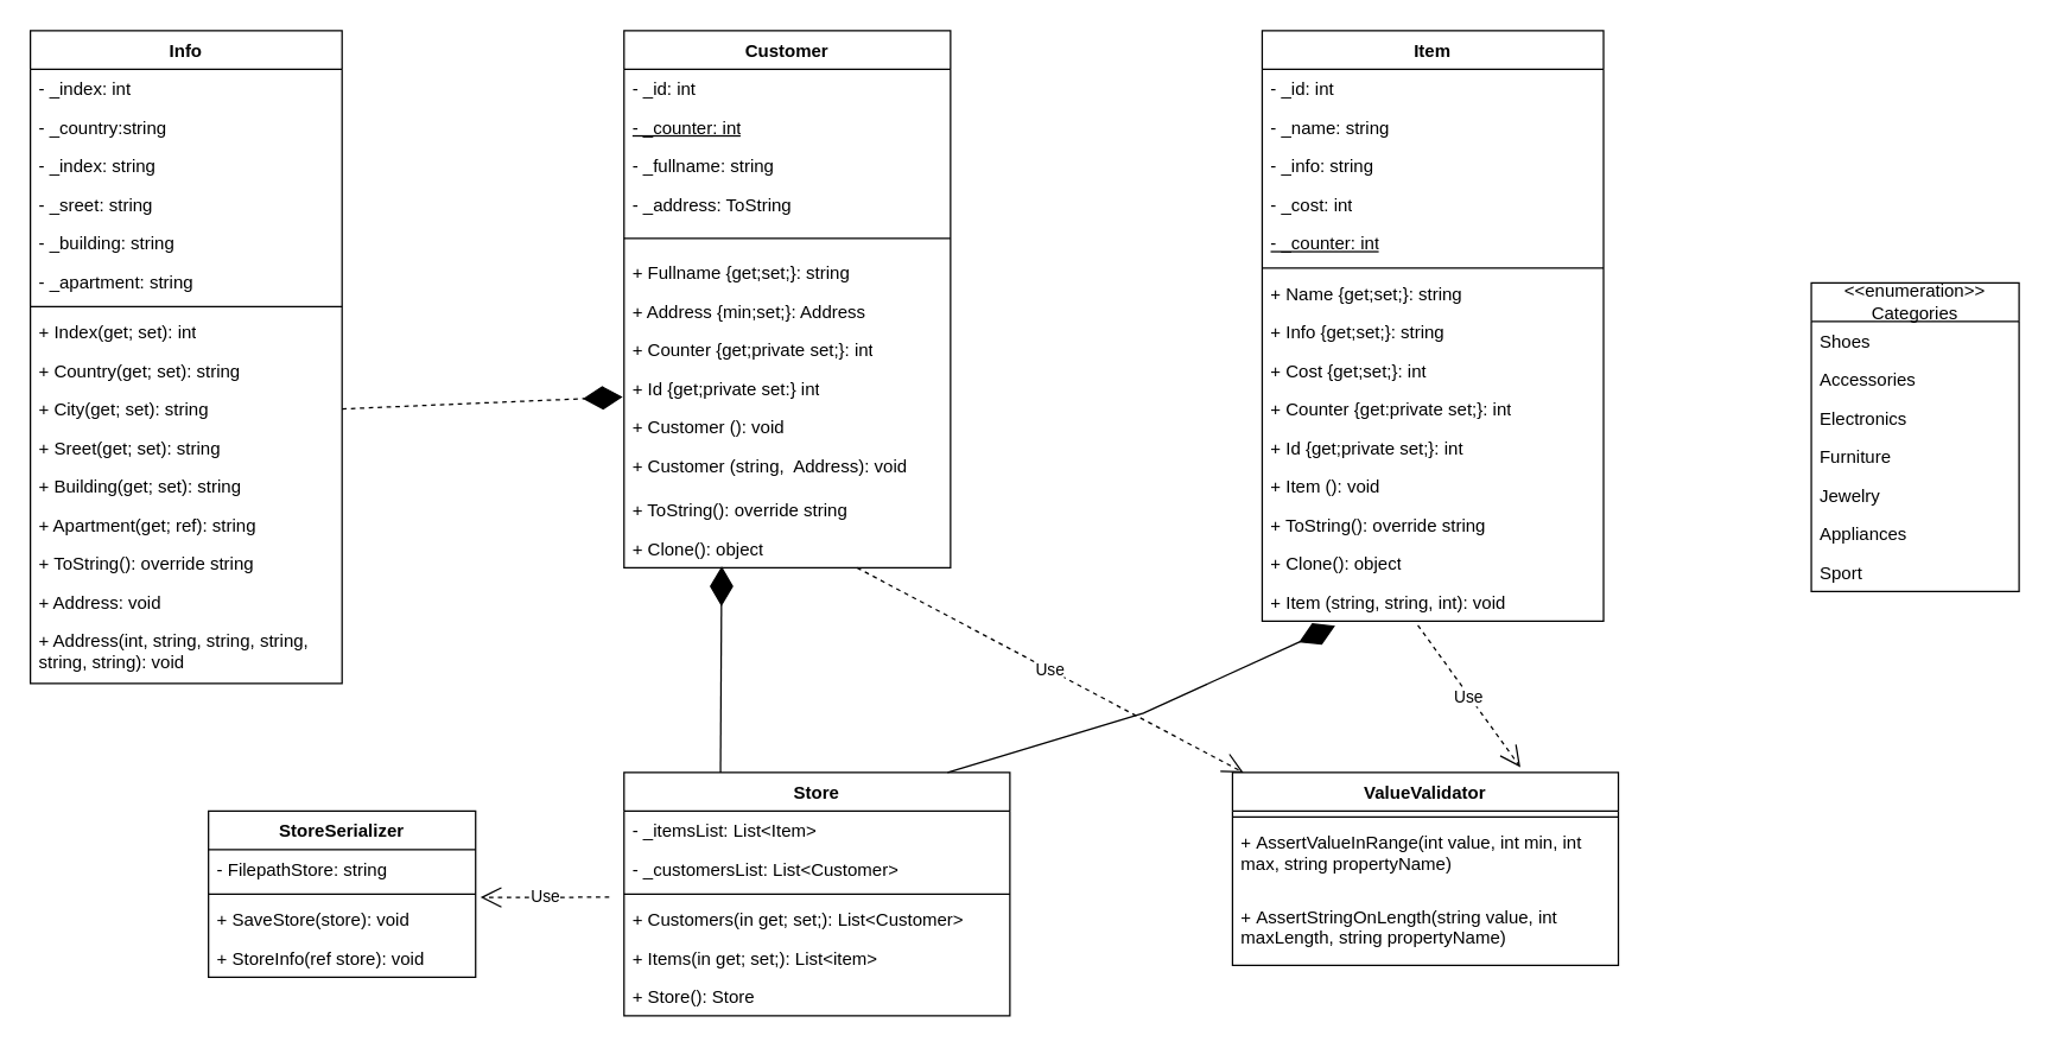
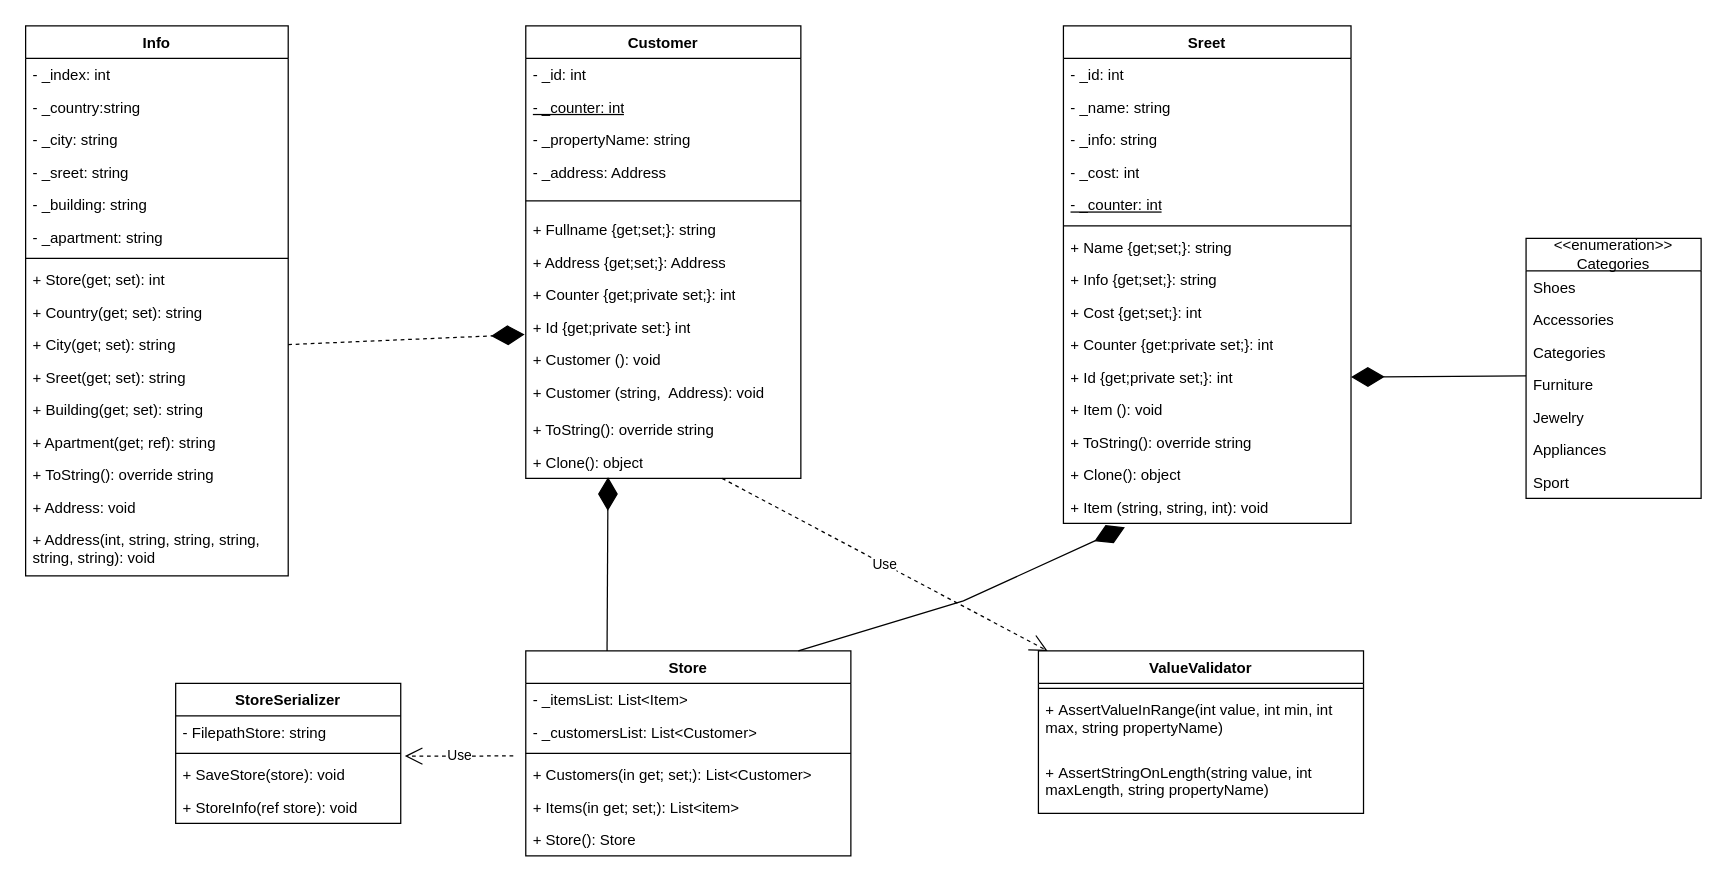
- <mxCell id="2" value="Item" style="swimlane;fontStyle=1;align=center;verticalAlign=top;childLayout=stackLayout;horizontal=1;startSize=26;horizontalStack=0;resizeParent=1;resizeParentMax=0;resizeLast=0;collapsible=1;marginBottom=0;whiteSpace=wrap;html=1;" parent="1" vertex="1"><mxGeometry x="850" y="20" width="230" height="398" as="geometry" /></mxCell>
+ <mxCell id="2" value="Sreet" style="swimlane;fontStyle=1;align=center;verticalAlign=top;childLayout=stackLayout;horizontal=1;startSize=26;horizontalStack=0;resizeParent=1;resizeParentMax=0;resizeLast=0;collapsible=1;marginBottom=0;whiteSpace=wrap;html=1;" parent="1" vertex="1"><mxGeometry x="850" y="20" width="230" height="398" as="geometry" /></mxCell>
- <mxCell id="41" value="- _index: string" style="text;strokeColor=none;fillColor=none;align=left;verticalAlign=top;spacingLeft=4;spacingRight=4;overflow=hidden;rotatable=0;points=[[0,0.5],[1,0.5]];portConstraint=eastwest;whiteSpace=wrap;html=1;" parent="38" vertex="1"><mxGeometry y="78" width="210" height="26" as="geometry" /></mxCell>
+ <mxCell id="41" value="- _city: string" style="text;strokeColor=none;fillColor=none;align=left;verticalAlign=top;spacingLeft=4;spacingRight=4;overflow=hidden;rotatable=0;points=[[0,0.5],[1,0.5]];portConstraint=eastwest;whiteSpace=wrap;html=1;" parent="38" vertex="1"><mxGeometry y="78" width="210" height="26" as="geometry" /></mxCell>
- <mxCell id="21" value="- _fullname: string" style="text;strokeColor=none;fillColor=none;align=left;verticalAlign=top;spacingLeft=4;spacingRight=4;overflow=hidden;rotatable=0;points=[[0,0.5],[1,0.5]];portConstraint=eastwest;whiteSpace=wrap;html=1;" parent="18" vertex="1"><mxGeometry y="78" width="220" height="26" as="geometry" /></mxCell>
+ <mxCell id="21" value="- _propertyName: string" style="text;strokeColor=none;fillColor=none;align=left;verticalAlign=top;spacingLeft=4;spacingRight=4;overflow=hidden;rotatable=0;points=[[0,0.5],[1,0.5]];portConstraint=eastwest;whiteSpace=wrap;html=1;" parent="18" vertex="1"><mxGeometry y="78" width="220" height="26" as="geometry" /></mxCell>
- <mxCell id="22" value="- _address: ToString" style="text;strokeColor=none;fillColor=none;align=left;verticalAlign=top;spacingLeft=4;spacingRight=4;overflow=hidden;rotatable=0;points=[[0,0.5],[1,0.5]];portConstraint=eastwest;whiteSpace=wrap;html=1;" parent="18" vertex="1"><mxGeometry y="104" width="220" height="26" as="geometry" /></mxCell>
+ <mxCell id="22" value="- _address: Address" style="text;strokeColor=none;fillColor=none;align=left;verticalAlign=top;spacingLeft=4;spacingRight=4;overflow=hidden;rotatable=0;points=[[0,0.5],[1,0.5]];portConstraint=eastwest;whiteSpace=wrap;html=1;" parent="18" vertex="1"><mxGeometry y="104" width="220" height="26" as="geometry" /></mxCell>
- <mxCell id="25" value="+ Address {min;set;}: Address&lt;br&gt;" style="text;strokeColor=none;fillColor=none;align=left;verticalAlign=top;spacingLeft=4;spacingRight=4;overflow=hidden;rotatable=0;points=[[0,0.5],[1,0.5]];portConstraint=eastwest;whiteSpace=wrap;html=1;" parent="18" vertex="1"><mxGeometry y="176" width="220" height="26" as="geometry" /></mxCell>
+ <mxCell id="25" value="+ Address {get;set;}: Address&lt;br&gt;" style="text;strokeColor=none;fillColor=none;align=left;verticalAlign=top;spacingLeft=4;spacingRight=4;overflow=hidden;rotatable=0;points=[[0,0.5],[1,0.5]];portConstraint=eastwest;whiteSpace=wrap;html=1;" parent="18" vertex="1"><mxGeometry y="176" width="220" height="26" as="geometry" /></mxCell>
- <mxCell id="46" value="+ Index(get; set): int" style="text;strokeColor=none;fillColor=none;align=left;verticalAlign=top;spacingLeft=4;spacingRight=4;overflow=hidden;rotatable=0;points=[[0,0.5],[1,0.5]];portConstraint=eastwest;whiteSpace=wrap;html=1;" parent="38" vertex="1"><mxGeometry y="190" width="210" height="26" as="geometry" /></mxCell>
+ <mxCell id="46" value="+ Store(get; set): int" style="text;strokeColor=none;fillColor=none;align=left;verticalAlign=top;spacingLeft=4;spacingRight=4;overflow=hidden;rotatable=0;points=[[0,0.5],[1,0.5]];portConstraint=eastwest;whiteSpace=wrap;html=1;" parent="38" vertex="1"><mxGeometry y="190" width="210" height="26" as="geometry" /></mxCell>
- <mxCell id="69" value="Electronics" style="text;strokeColor=none;fillColor=none;align=left;verticalAlign=top;spacingLeft=4;spacingRight=4;overflow=hidden;rotatable=0;points=[[0,0.5],[1,0.5]];portConstraint=eastwest;whiteSpace=wrap;html=1;" parent="66" vertex="1"><mxGeometry y="78" width="140" height="26" as="geometry" /></mxCell>
+ <mxCell id="69" value="Categories" style="text;strokeColor=none;fillColor=none;align=left;verticalAlign=top;spacingLeft=4;spacingRight=4;overflow=hidden;rotatable=0;points=[[0,0.5],[1,0.5]];portConstraint=eastwest;whiteSpace=wrap;html=1;" parent="66" vertex="1"><mxGeometry y="78" width="140" height="26" as="geometry" /></mxCell>
+ <mxCell id="74" value="" style="endArrow=diamondThin;endFill=1;endSize=24;html=1;rounded=0;exitX=0;exitY=0.231;exitDx=0;exitDy=0;exitPerimeter=0;entryX=1;entryY=0.5;entryDx=0;entryDy=0;" parent="1" source="70" target="13" edge="1"><mxGeometry width="160" relative="1" as="geometry"><mxPoint x="1190" y="350" as="sourcePoint" /><mxPoint x="1090" y="300" as="targetPoint" /></mxGeometry></mxCell>
- <mxCell id="36" value="Use" style="endArrow=open;endSize=12;dashed=1;html=1;rounded=0;entryX=0.746;entryY=-0.028;entryDx=0;entryDy=0;entryPerimeter=0;exitX=0.456;exitY=1.104;exitDx=0;exitDy=0;exitPerimeter=0;" parent="1" source="17" target="32" edge="1"><mxGeometry width="160" relative="1" as="geometry"><mxPoint x="890" y="440" as="sourcePoint" /><mxPoint x="817.74" y="468.31" as="targetPoint" /></mxGeometry></mxCell>
